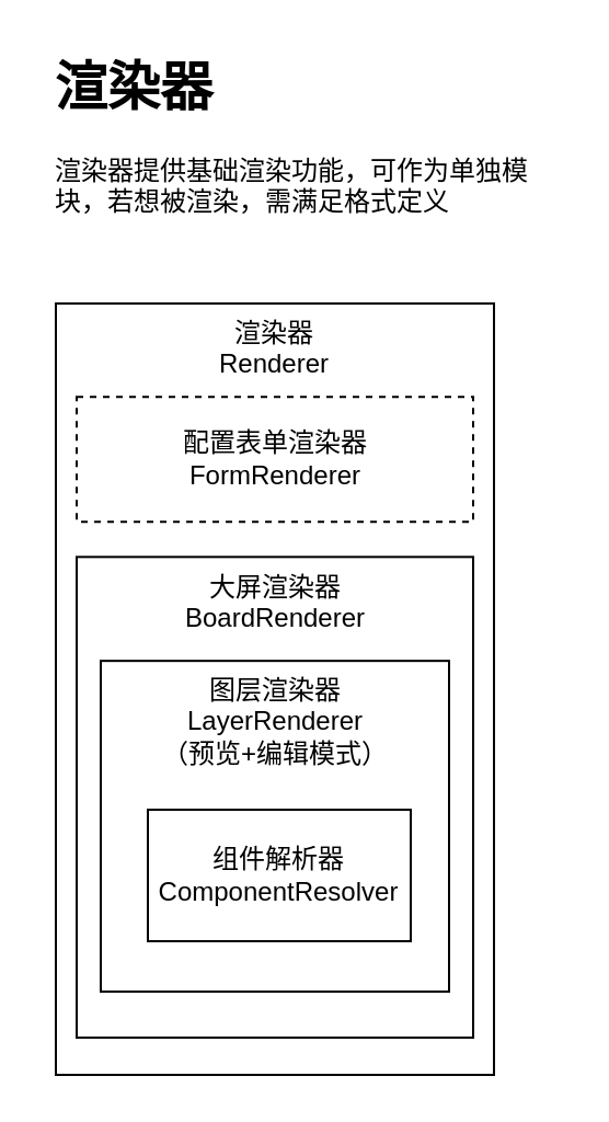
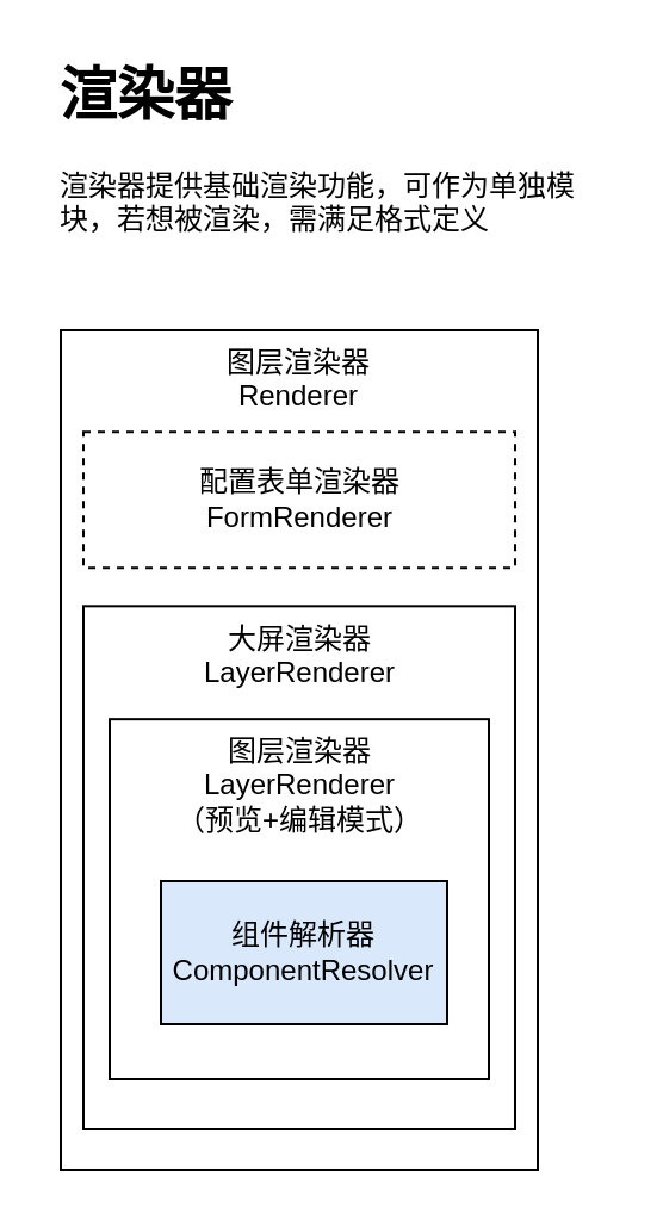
- <mxCell id="3" value="渲染器&lt;br&gt;Renderer" style="rounded=0;whiteSpace=wrap;html=1;labelPosition=center;verticalLabelPosition=middle;align=center;verticalAlign=top;" parent="1" vertex="1"><mxGeometry x="25" y="138" width="200" height="352" as="geometry" /></mxCell>
+ <mxCell id="3" value="图层渲染器&lt;br&gt;Renderer" style="rounded=0;whiteSpace=wrap;html=1;labelPosition=center;verticalLabelPosition=middle;align=center;verticalAlign=top;" parent="1" vertex="1"><mxGeometry x="25" y="138" width="200" height="352" as="geometry" /></mxCell>
- <mxCell id="5" value="大屏渲染器&lt;br&gt;BoardRenderer" style="rounded=0;whiteSpace=wrap;html=1;horizontal=1;labelPosition=center;verticalLabelPosition=middle;align=center;verticalAlign=top;" parent="1" vertex="1"><mxGeometry x="34.5" y="253.66" width="181" height="219.34" as="geometry" /></mxCell>
+ <mxCell id="5" value="大屏渲染器&lt;br&gt;LayerRenderer" style="rounded=0;whiteSpace=wrap;html=1;horizontal=1;labelPosition=center;verticalLabelPosition=middle;align=center;verticalAlign=top;" parent="1" vertex="1"><mxGeometry x="34.5" y="253.66" width="181" height="219.34" as="geometry" /></mxCell>
- <mxCell id="7" value="组件解析器&lt;br&gt;ComponentResolver" style="rounded=0;whiteSpace=wrap;html=1;" vertex="1" parent="1"><mxGeometry x="67" y="369" width="120" height="60" as="geometry" /></mxCell>
+ <mxCell id="7" value="组件解析器&lt;br&gt;ComponentResolver" style="rounded=0;whiteSpace=wrap;html=1;fillColor=#dae8fc;" vertex="1" parent="1"><mxGeometry x="67" y="369" width="120" height="60" as="geometry" /></mxCell>
